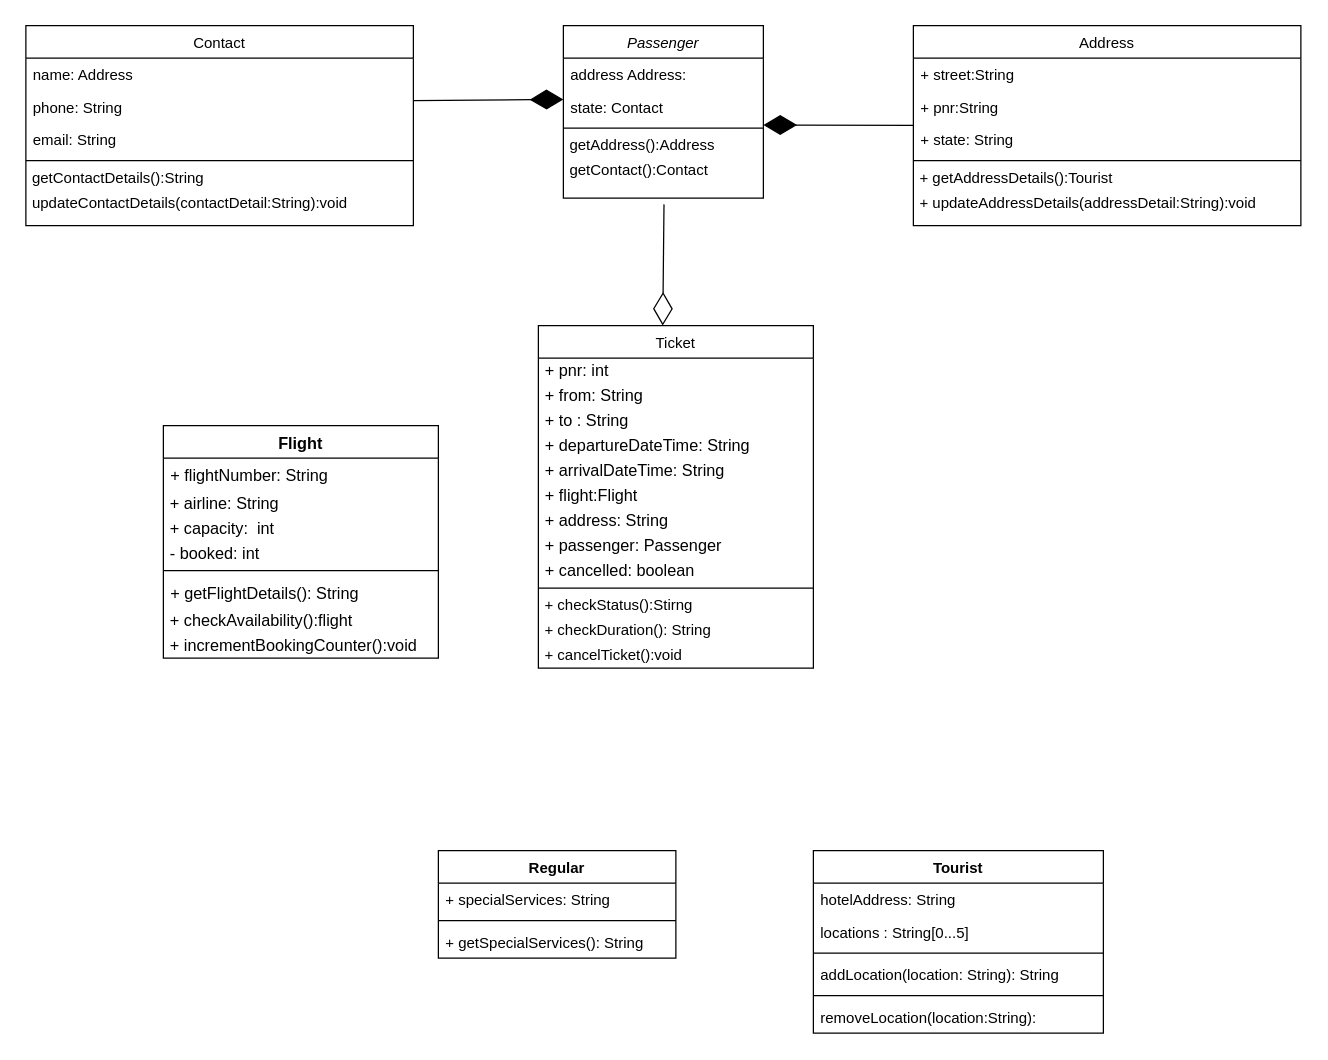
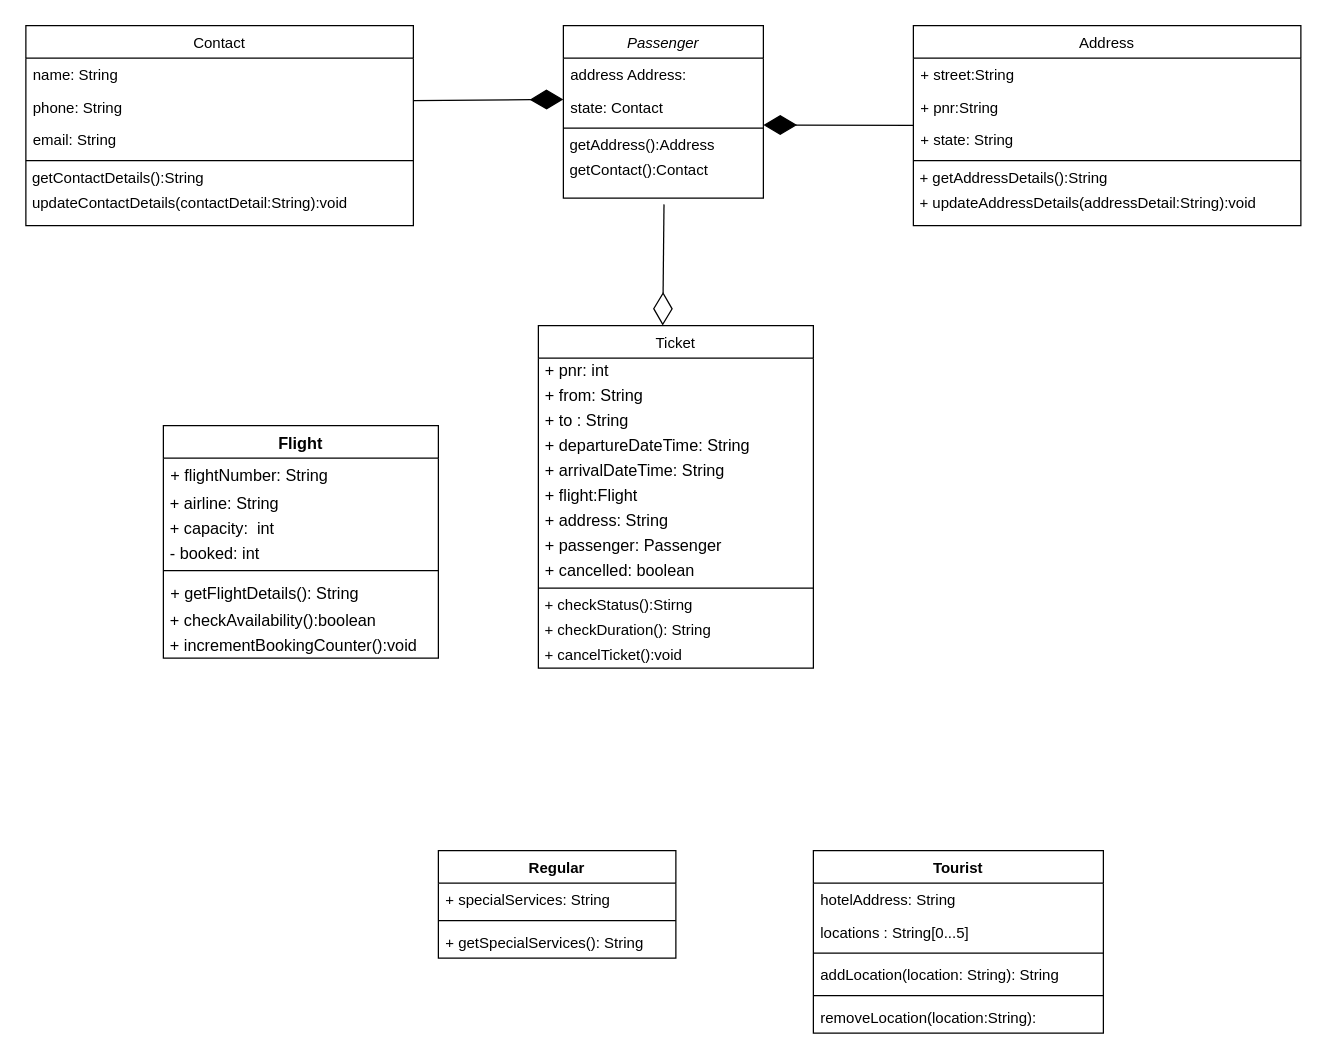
- <mxCell id="30" value="name: Address" style="text;align=left;verticalAlign=top;spacingLeft=4;spacingRight=4;overflow=hidden;rotatable=0;points=[[0,0.5],[1,0.5]];portConstraint=eastwest;" parent="29" vertex="1"><mxGeometry y="26" width="310" height="26" as="geometry" /></mxCell>
+ <mxCell id="30" value="name: String" style="text;align=left;verticalAlign=top;spacingLeft=4;spacingRight=4;overflow=hidden;rotatable=0;points=[[0,0.5],[1,0.5]];portConstraint=eastwest;" parent="29" vertex="1"><mxGeometry y="26" width="310" height="26" as="geometry" /></mxCell>
- <mxCell id="27" value="&amp;nbsp;+ getAddressDetails():Tourist" style="text;html=1;align=left;verticalAlign=middle;resizable=0;points=[];autosize=1;" parent="22" vertex="1"><mxGeometry y="112" width="310" height="20" as="geometry" /></mxCell>
+ <mxCell id="27" value="&amp;nbsp;+ getAddressDetails():String" style="text;html=1;align=left;verticalAlign=middle;resizable=0;points=[];autosize=1;" parent="22" vertex="1"><mxGeometry y="112" width="310" height="20" as="geometry" /></mxCell>
- <mxCell id="56" value="&amp;nbsp;+ checkAvailability():flight" style="text;html=1;align=left;verticalAlign=middle;resizable=0;points=[];autosize=1;fontSize=13;" parent="49" vertex="1"><mxGeometry y="146" width="220" height="20" as="geometry" /></mxCell>
+ <mxCell id="56" value="&amp;nbsp;+ checkAvailability():boolean" style="text;html=1;align=left;verticalAlign=middle;resizable=0;points=[];autosize=1;fontSize=13;" parent="49" vertex="1"><mxGeometry y="146" width="220" height="20" as="geometry" /></mxCell>
